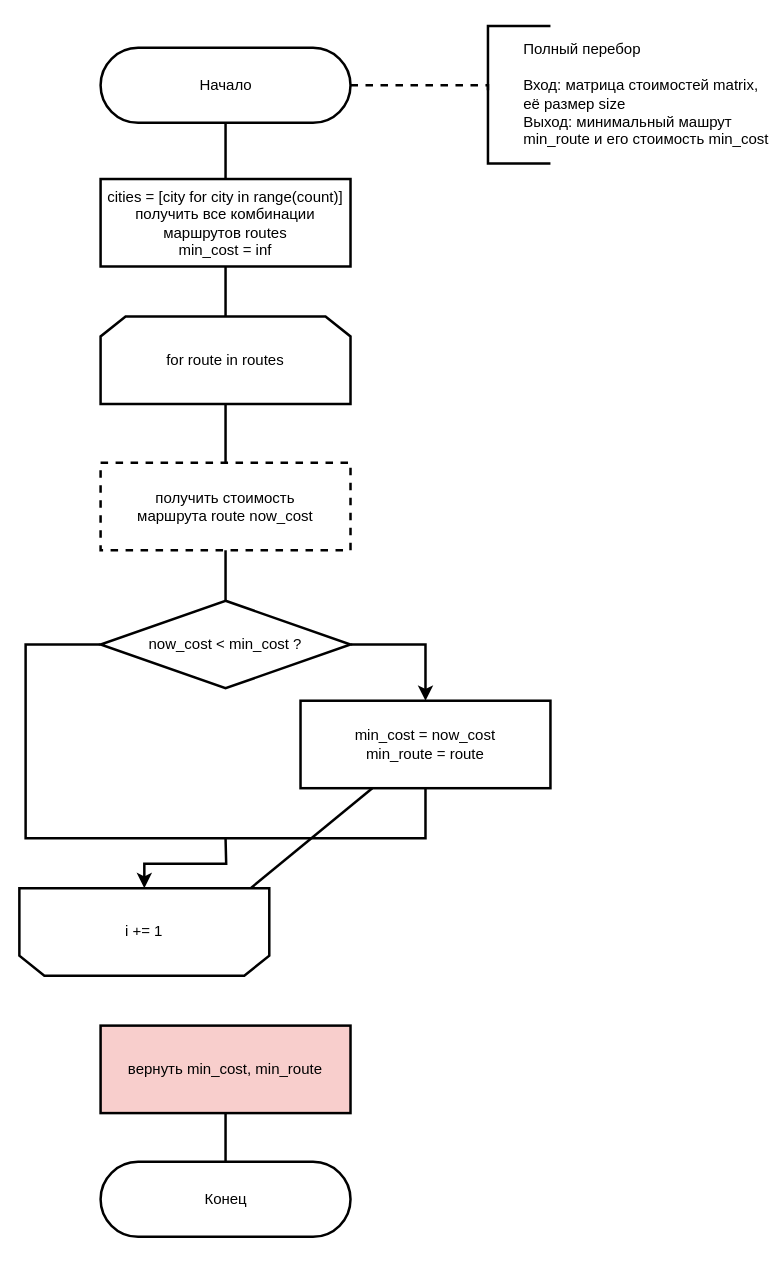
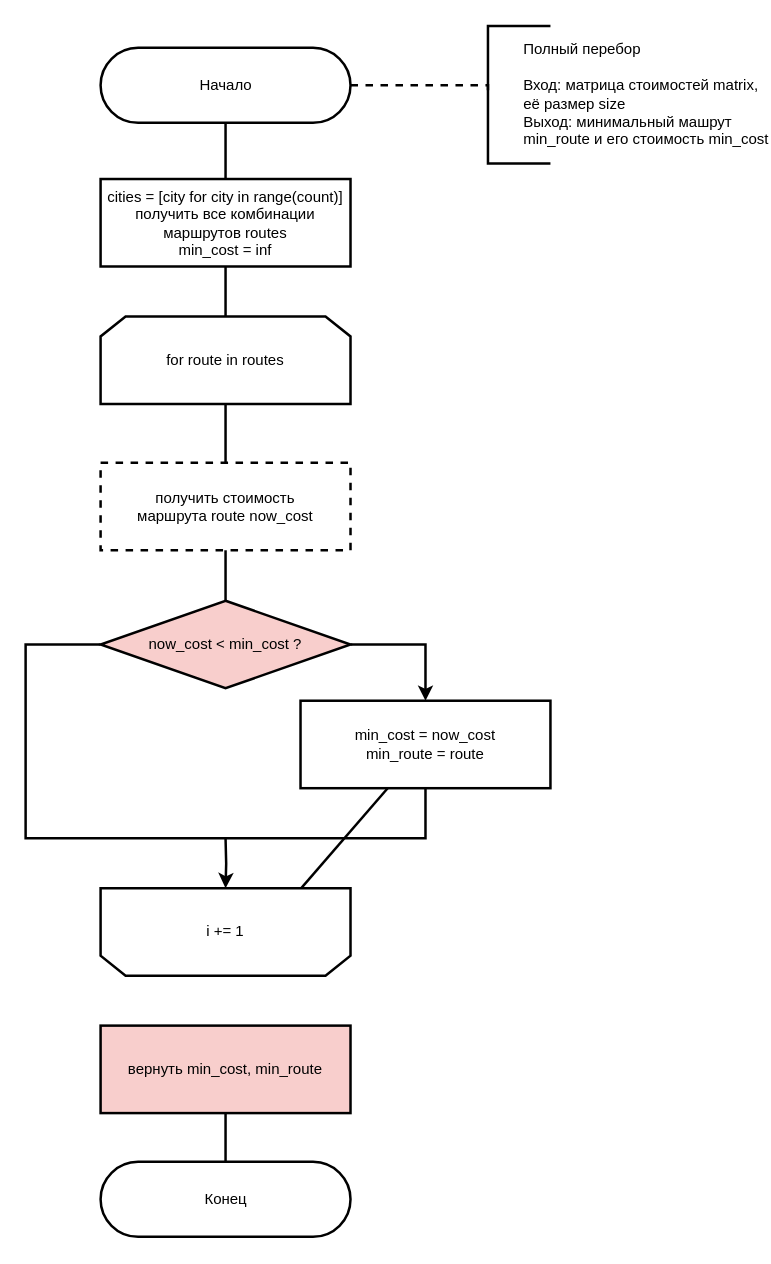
- <mxCell id="18" value="now_cost &amp;lt; min_cost ?" style="rhombus;whiteSpace=wrap;html=1;strokeWidth=2;" parent="1" vertex="1"><mxGeometry x="80" y="480" width="200" height="70" as="geometry" /></mxCell>
+ <mxCell id="18" value="now_cost &amp;lt; min_cost ?" style="rhombus;whiteSpace=wrap;html=1;strokeWidth=2;fillColor=#f8cecc;" parent="1" vertex="1"><mxGeometry x="80" y="480" width="200" height="70" as="geometry" /></mxCell>
- <mxCell id="10" value="i += 1" style="shape=loopLimit;whiteSpace=wrap;html=1;strokeWidth=2;direction=west;" parent="1" vertex="1"><mxGeometry x="15" y="710" width="200" height="70" as="geometry" /></mxCell>
+ <mxCell id="10" value="i += 1" style="shape=loopLimit;whiteSpace=wrap;html=1;strokeWidth=2;direction=west;" parent="1" vertex="1"><mxGeometry x="80" y="710" width="200" height="70" as="geometry" /></mxCell>
